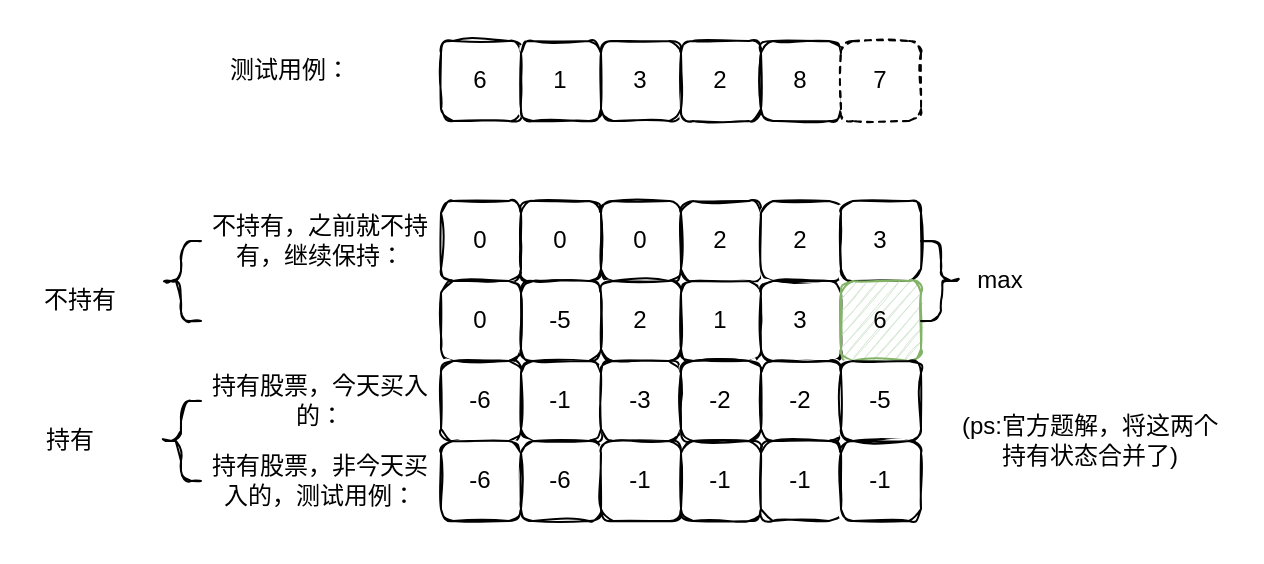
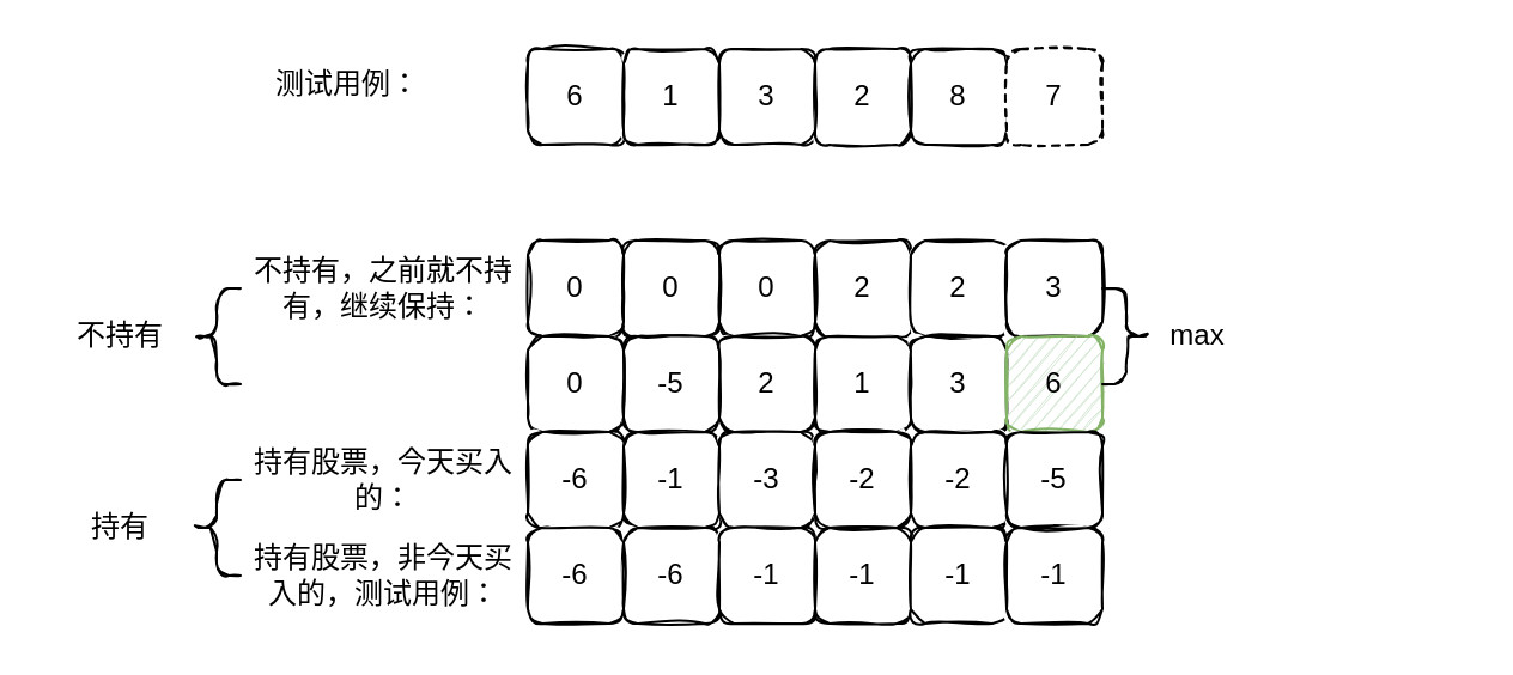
- <mxCell id="41" value="不持有" style="text;html=1;strokeColor=none;fillColor=none;align=center;verticalAlign=middle;whiteSpace=wrap;rounded=0;sketch=1;" vertex="1" parent="1"><mxGeometry x="10" y="140" width="60" height="20" as="geometry" /></mxCell>
+ <mxCell id="41" value="不持有" style="text;html=1;strokeColor=none;fillColor=none;align=center;verticalAlign=middle;whiteSpace=wrap;rounded=0;sketch=1;" vertex="1" parent="1"><mxGeometry y="130" width="60" height="20" as="geometry" x="20" /></mxCell>
- <mxCell id="42" value="持有" style="text;html=1;strokeColor=none;fillColor=none;align=center;verticalAlign=middle;whiteSpace=wrap;rounded=0;sketch=1;" vertex="1" parent="1"><mxGeometry x="5" y="210" width="60" height="20" as="geometry" /></mxCell>
+ <mxCell id="42" value="持有" style="text;html=1;strokeColor=none;fillColor=none;align=center;verticalAlign=middle;whiteSpace=wrap;rounded=0;sketch=1;" vertex="1" parent="1"><mxGeometry y="210" width="60" height="20" as="geometry" x="20" /></mxCell>
- <mxCell id="38" value="(ps:官方题解，将这两个持有状态合并了)" style="text;html=1;strokeColor=none;fillColor=none;align=center;verticalAlign=middle;whiteSpace=wrap;rounded=0;sketch=1;" vertex="1" parent="1"><mxGeometry x="480" y="210" width="130" height="20" as="geometry" /></mxCell>
